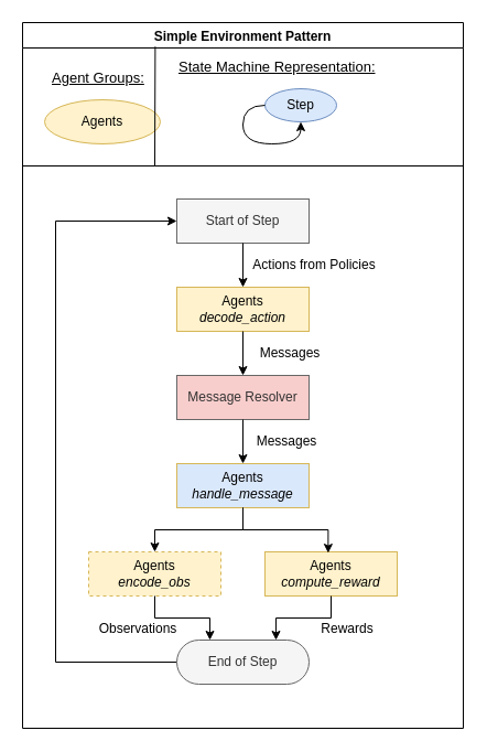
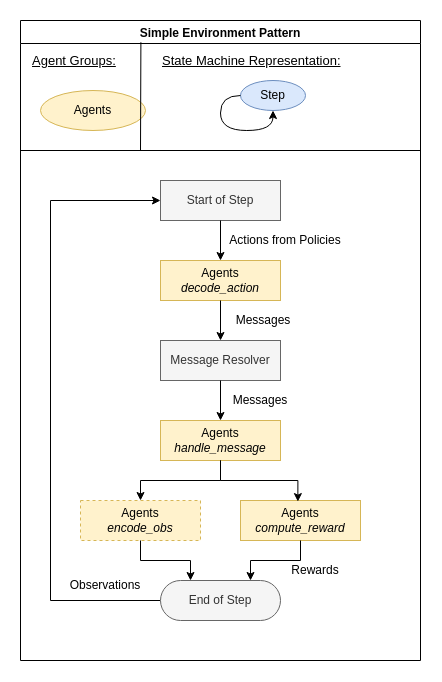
- <mxCell id="25" value="Agent Groups:" style="text;html=1;strokeColor=none;fillColor=none;align=left;verticalAlign=middle;whiteSpace=wrap;rounded=0;fontStyle=4;fontSize=13;" parent="2" vertex="1"><mxGeometry x="25" y="40" width="100" height="20" as="geometry" /></mxCell>
+ <mxCell id="25" value="Agent Groups:" style="text;html=1;strokeColor=none;fillColor=none;align=left;verticalAlign=middle;whiteSpace=wrap;rounded=0;fontStyle=4;fontSize=13;" parent="2" vertex="1"><mxGeometry x="10" y="30" width="100" height="20" as="geometry" /></mxCell>
- <mxCell id="8" value="Message Resolver" style="rounded=0;whiteSpace=wrap;html=1;fillColor=#f8cecc;strokeColor=#666666;fontColor=#333333;" parent="2" vertex="1"><mxGeometry x="140" y="320" width="120" height="40" as="geometry" /></mxCell>
+ <mxCell id="8" value="Message Resolver" style="rounded=0;whiteSpace=wrap;html=1;fillColor=#f5f5f5;strokeColor=#666666;fontColor=#333333;" parent="2" vertex="1"><mxGeometry x="140" y="320" width="120" height="40" as="geometry" /></mxCell>
- <mxCell id="11" value="Agents&lt;br&gt;&lt;i&gt;handle_message&lt;/i&gt;" style="rounded=0;whiteSpace=wrap;html=1;fillColor=#dae8fc;strokeColor=#d6b656;" parent="2" vertex="1"><mxGeometry x="140" y="400" width="120" height="40" as="geometry" /></mxCell>
+ <mxCell id="11" value="Agents&lt;br&gt;&lt;i&gt;handle_message&lt;/i&gt;" style="rounded=0;whiteSpace=wrap;html=1;fillColor=#fff2cc;strokeColor=#d6b656;" parent="2" vertex="1"><mxGeometry x="140" y="400" width="120" height="40" as="geometry" /></mxCell>
- <mxCell id="22" value="Observations" style="text;html=1;strokeColor=none;fillColor=none;align=center;verticalAlign=middle;whiteSpace=wrap;rounded=0;" parent="2" vertex="1"><mxGeometry x="80" y="540" width="50" height="20" as="geometry" /></mxCell>
+ <mxCell id="22" value="Observations" style="text;html=1;strokeColor=none;fillColor=none;align=center;verticalAlign=middle;whiteSpace=wrap;rounded=0;" parent="2" vertex="1"><mxGeometry x="60" y="555" width="50" height="20" as="geometry" /></mxCell>
